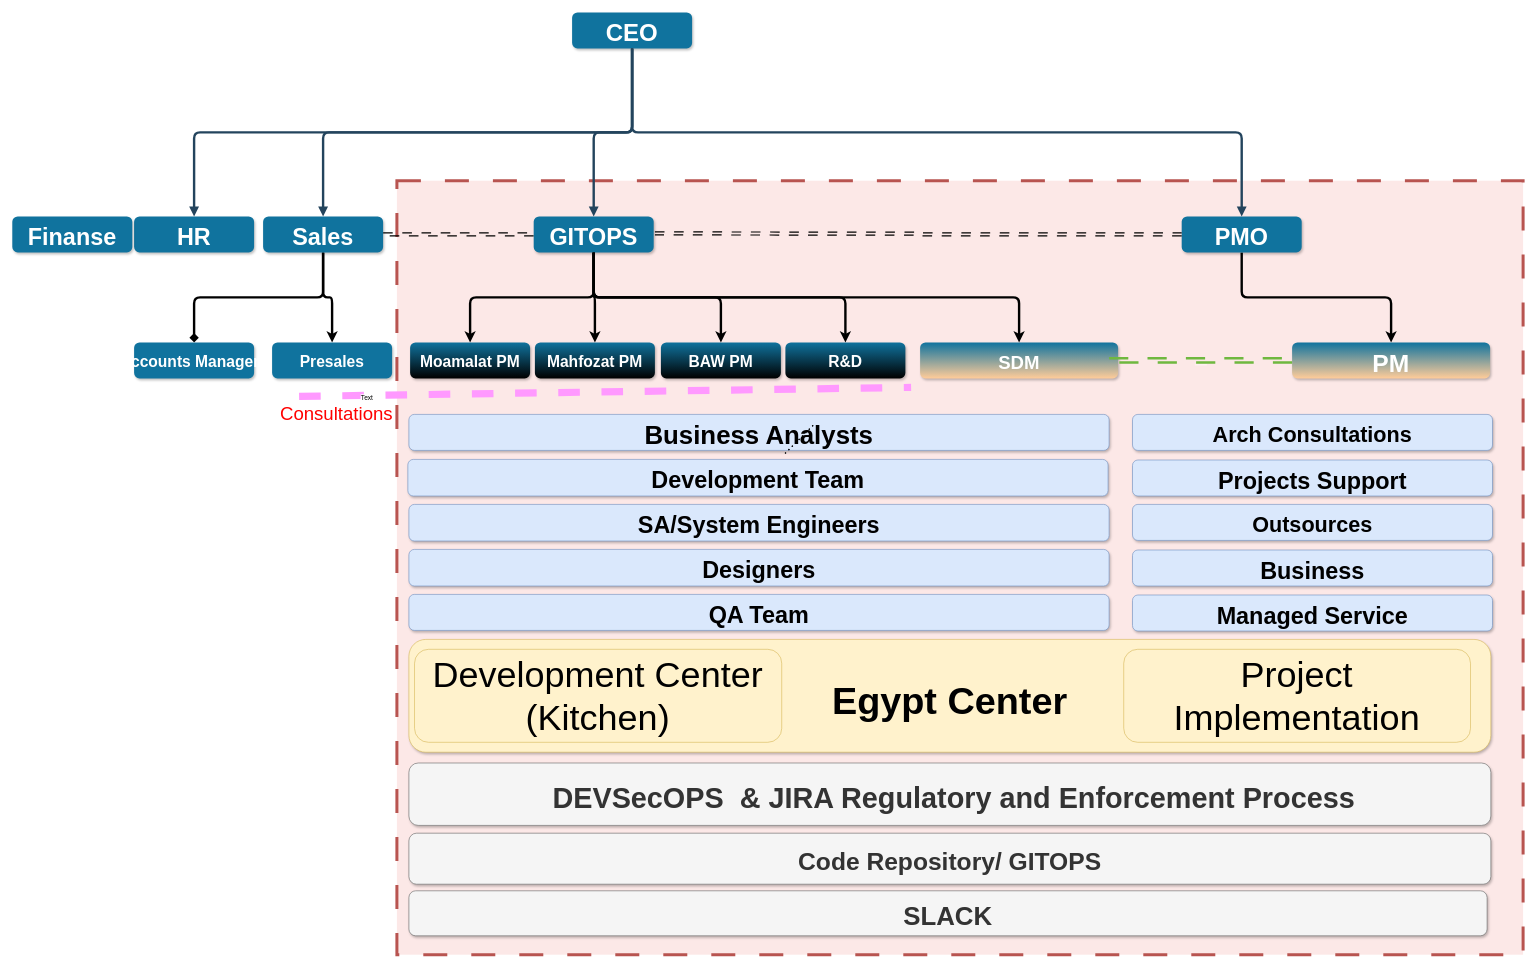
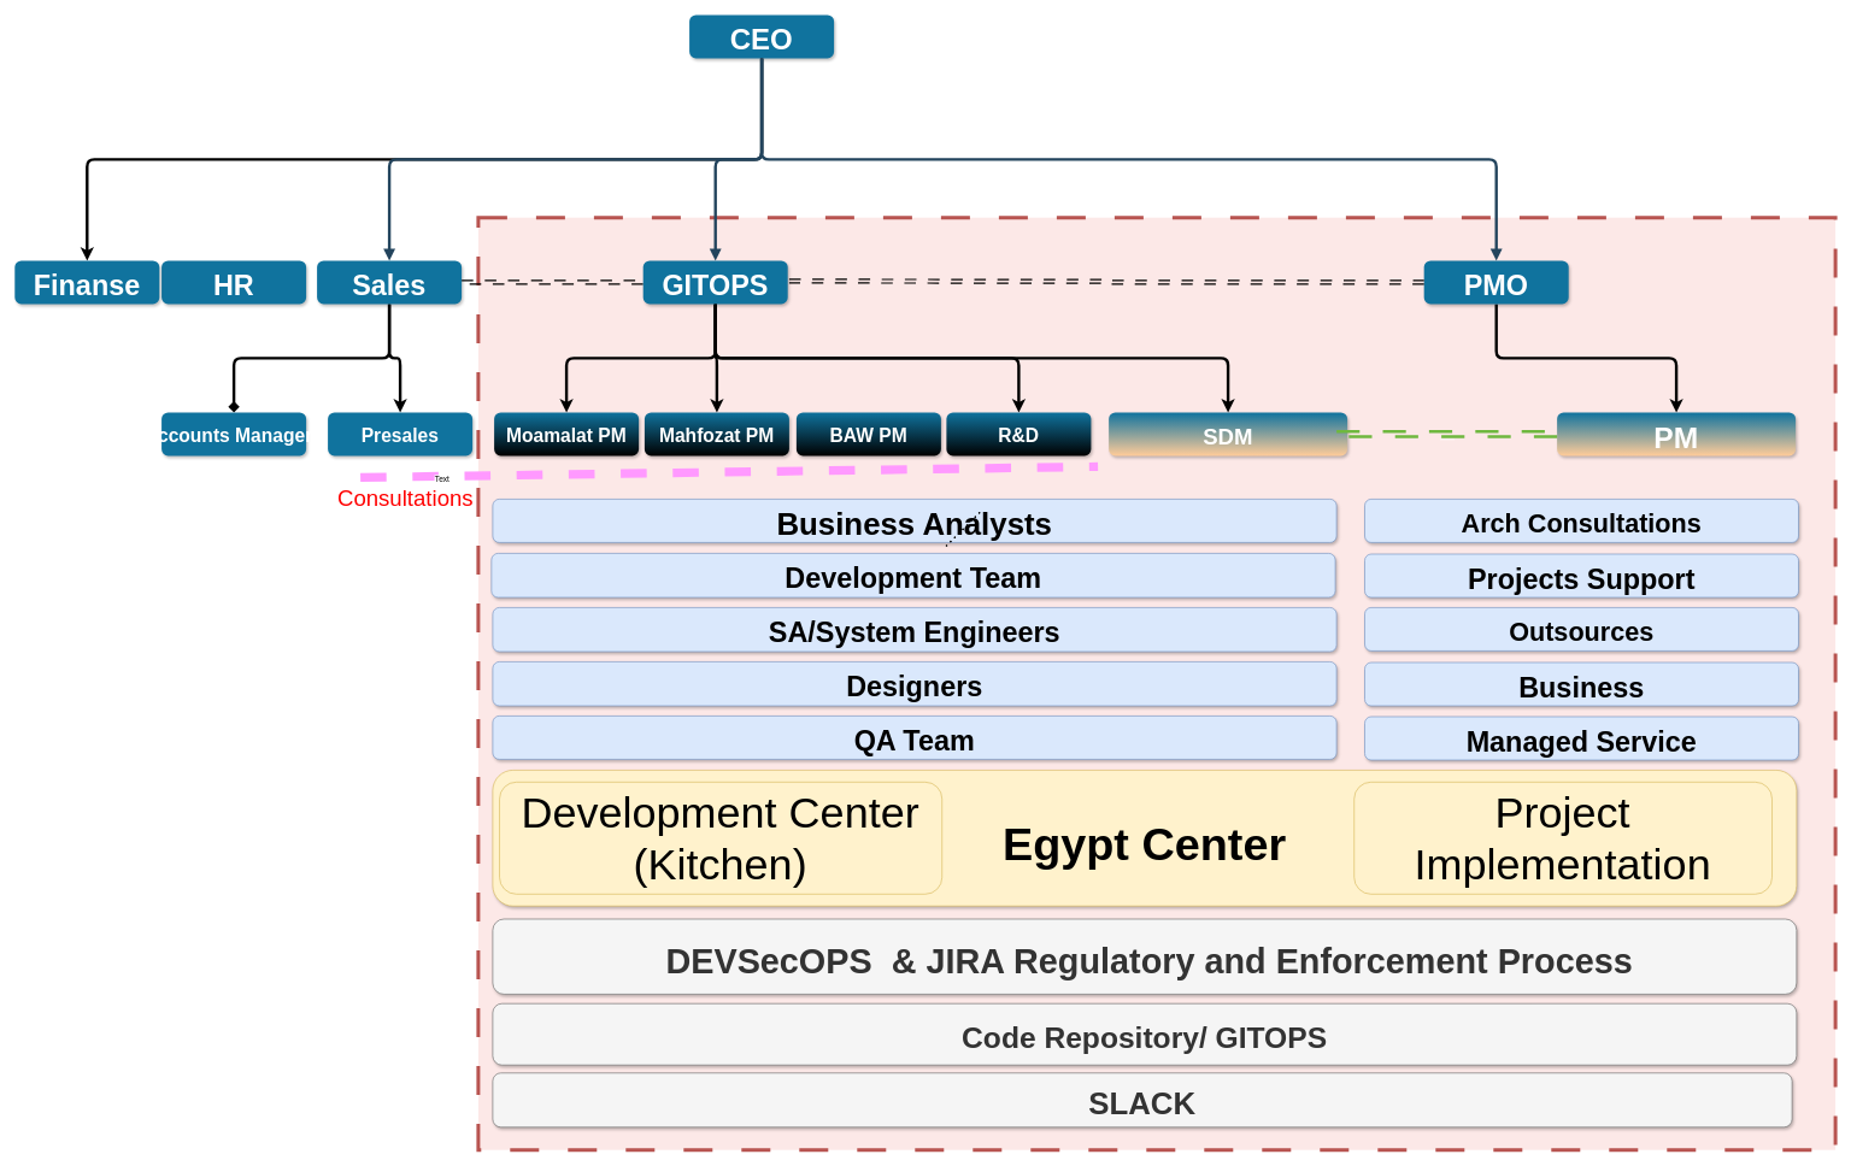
+ <mxCell id="3" style="edgeStyle=orthogonalEdgeStyle;rounded=1;orthogonalLoop=1;jettySize=auto;html=1;entryX=0.5;entryY=0;entryDx=0;entryDy=0;strokeWidth=4;exitX=0.5;exitY=1;exitDx=0;exitDy=0;" parent="1" source="4" target="23" edge="1"><mxGeometry relative="1" as="geometry"><Array as="points" /></mxGeometry></mxCell>
- <mxCell id="18" value="" style="edgeStyle=elbowEdgeStyle;elbow=vertical;strokeWidth=4;endArrow=block;endFill=1;fontStyle=1;strokeColor=#23445D;exitX=0.5;exitY=1;exitDx=0;exitDy=0;" parent="1" source="4" target="12" edge="1"><mxGeometry x="-1340" y="130" width="100" height="100" as="geometry"><mxPoint x="1194" y="340" as="sourcePoint" /><mxPoint x="533" y="100" as="targetPoint" /><Array as="points" /></mxGeometry></mxCell>
- <mxCell id="43" value="" style="edgeStyle=orthogonalEdgeStyle;rounded=1;orthogonalLoop=1;jettySize=auto;html=1;entryX=0.5;entryY=0;entryDx=0;entryDy=0;strokeWidth=4;exitX=0.5;exitY=1;exitDx=0;exitDy=0;fontSize=39;" parent="1" source="27" target="42" edge="1"><mxGeometry relative="1" as="geometry"><mxPoint x="1004" y="435" as="sourcePoint" /><mxPoint x="1352" y="586" as="targetPoint" /></mxGeometry></mxCell>
